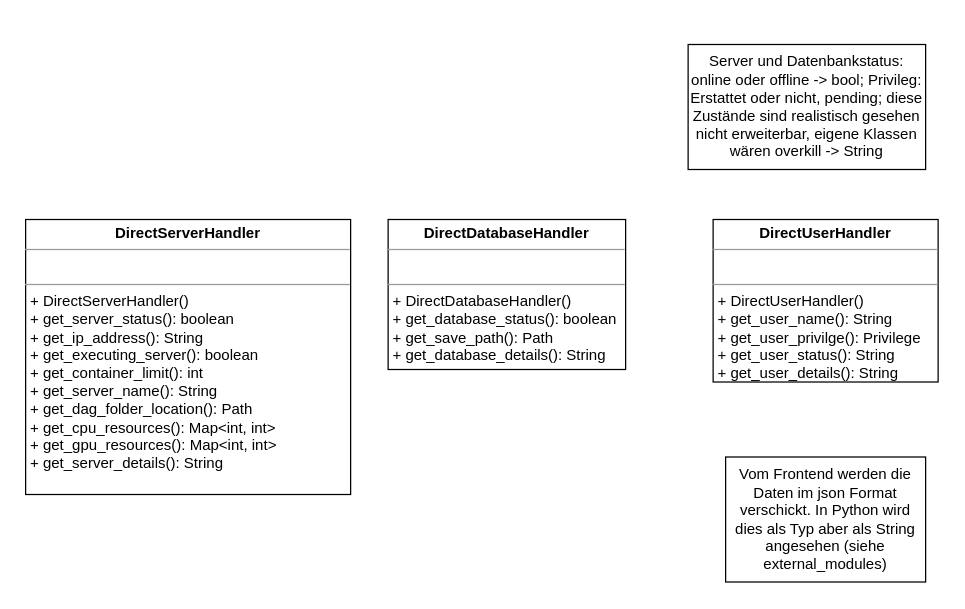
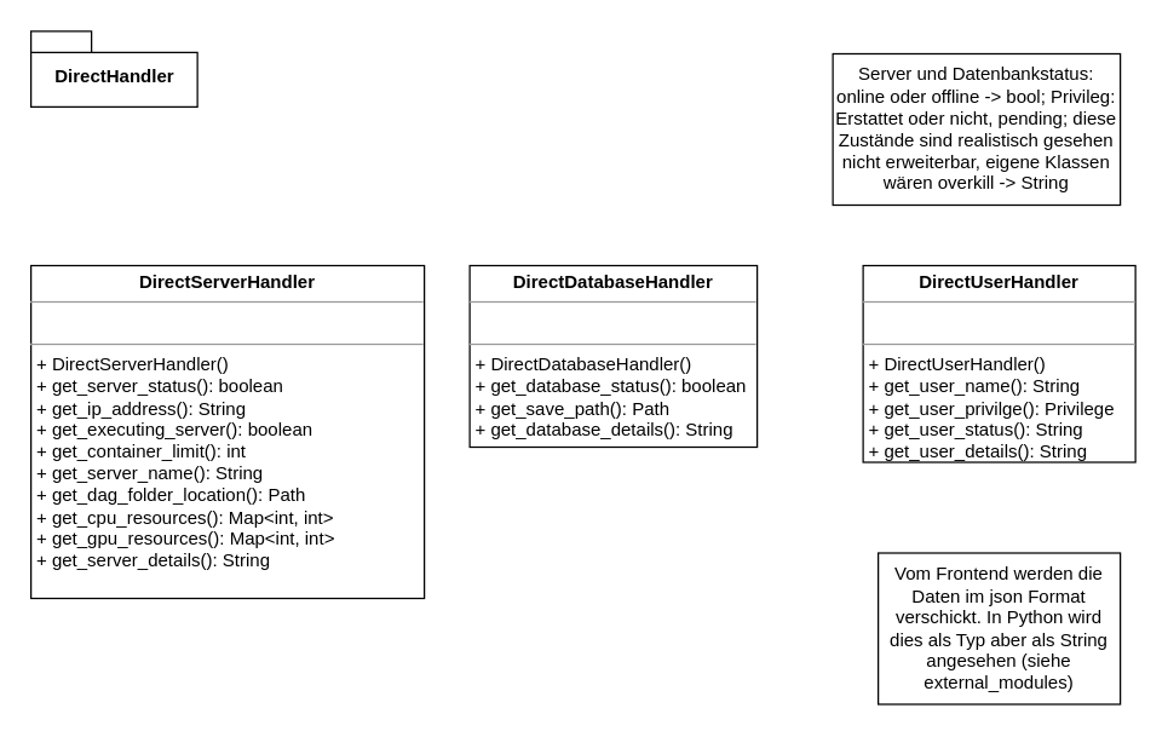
+ <mxCell id="4" value="DirectHandler" style="shape=folder;fontStyle=1;spacingTop=10;tabWidth=40;tabHeight=14;tabPosition=left;html=1;" parent="1" vertex="1"><mxGeometry x="20" y="20" width="110" height="50" as="geometry" /></mxCell>
